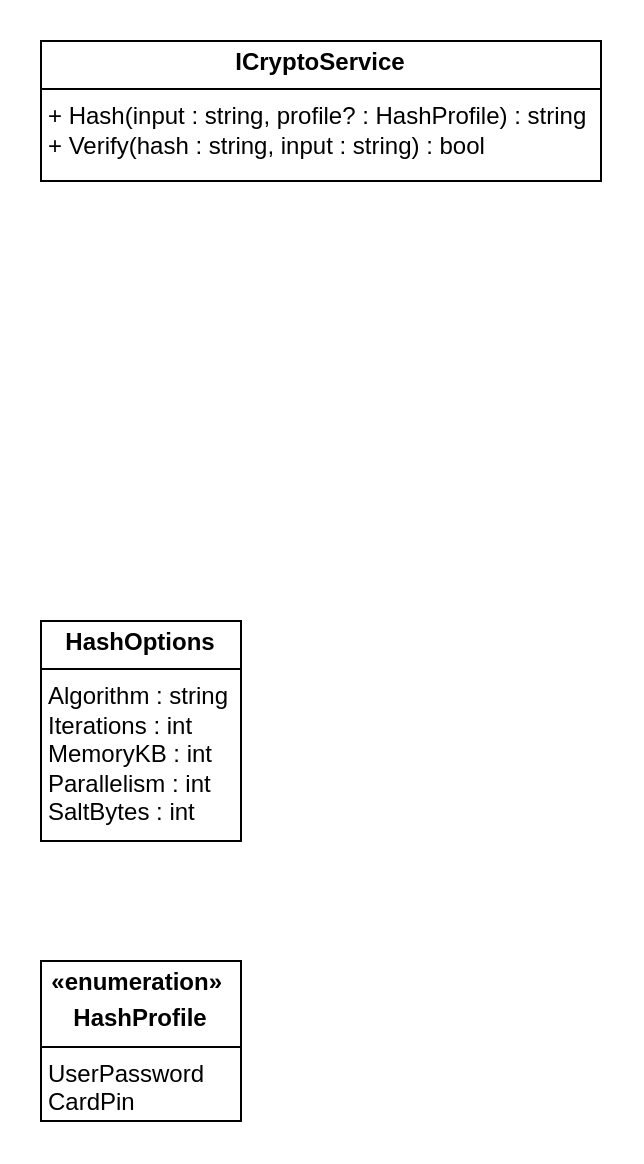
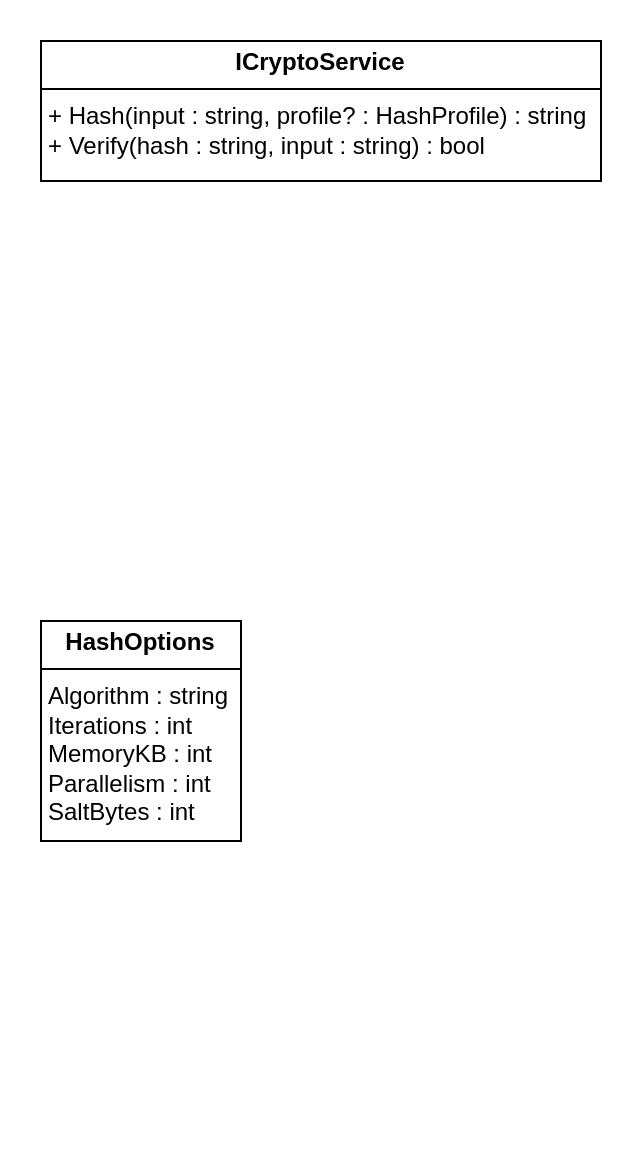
- <mxCell id="4" value="&lt;p style=&quot;margin:0px;margin-top:4px;text-align:center;&quot;&gt;&lt;b&gt;«enumeration»&amp;nbsp;&lt;/b&gt;&lt;/p&gt;&lt;p style=&quot;margin:0px;margin-top:4px;text-align:center;&quot;&gt;&lt;b&gt;HashProfile&lt;/b&gt;&lt;/p&gt;&lt;hr size=&quot;1&quot; style=&quot;border-style:solid;&quot;&gt;&lt;p style=&quot;margin:0px;margin-left:4px;&quot;&gt;&lt;/p&gt;&lt;p style=&quot;margin:0px;margin-left:4px;&quot;&gt;UserPassword&lt;/p&gt;&lt;p style=&quot;margin:0px;margin-left:4px;&quot;&gt;CardPin&lt;/p&gt;" style="verticalAlign=top;align=left;overflow=fill;html=1;whiteSpace=wrap;" vertex="1" parent="1"><mxGeometry x="20" y="480" width="100" height="80" as="geometry" /></mxCell>
